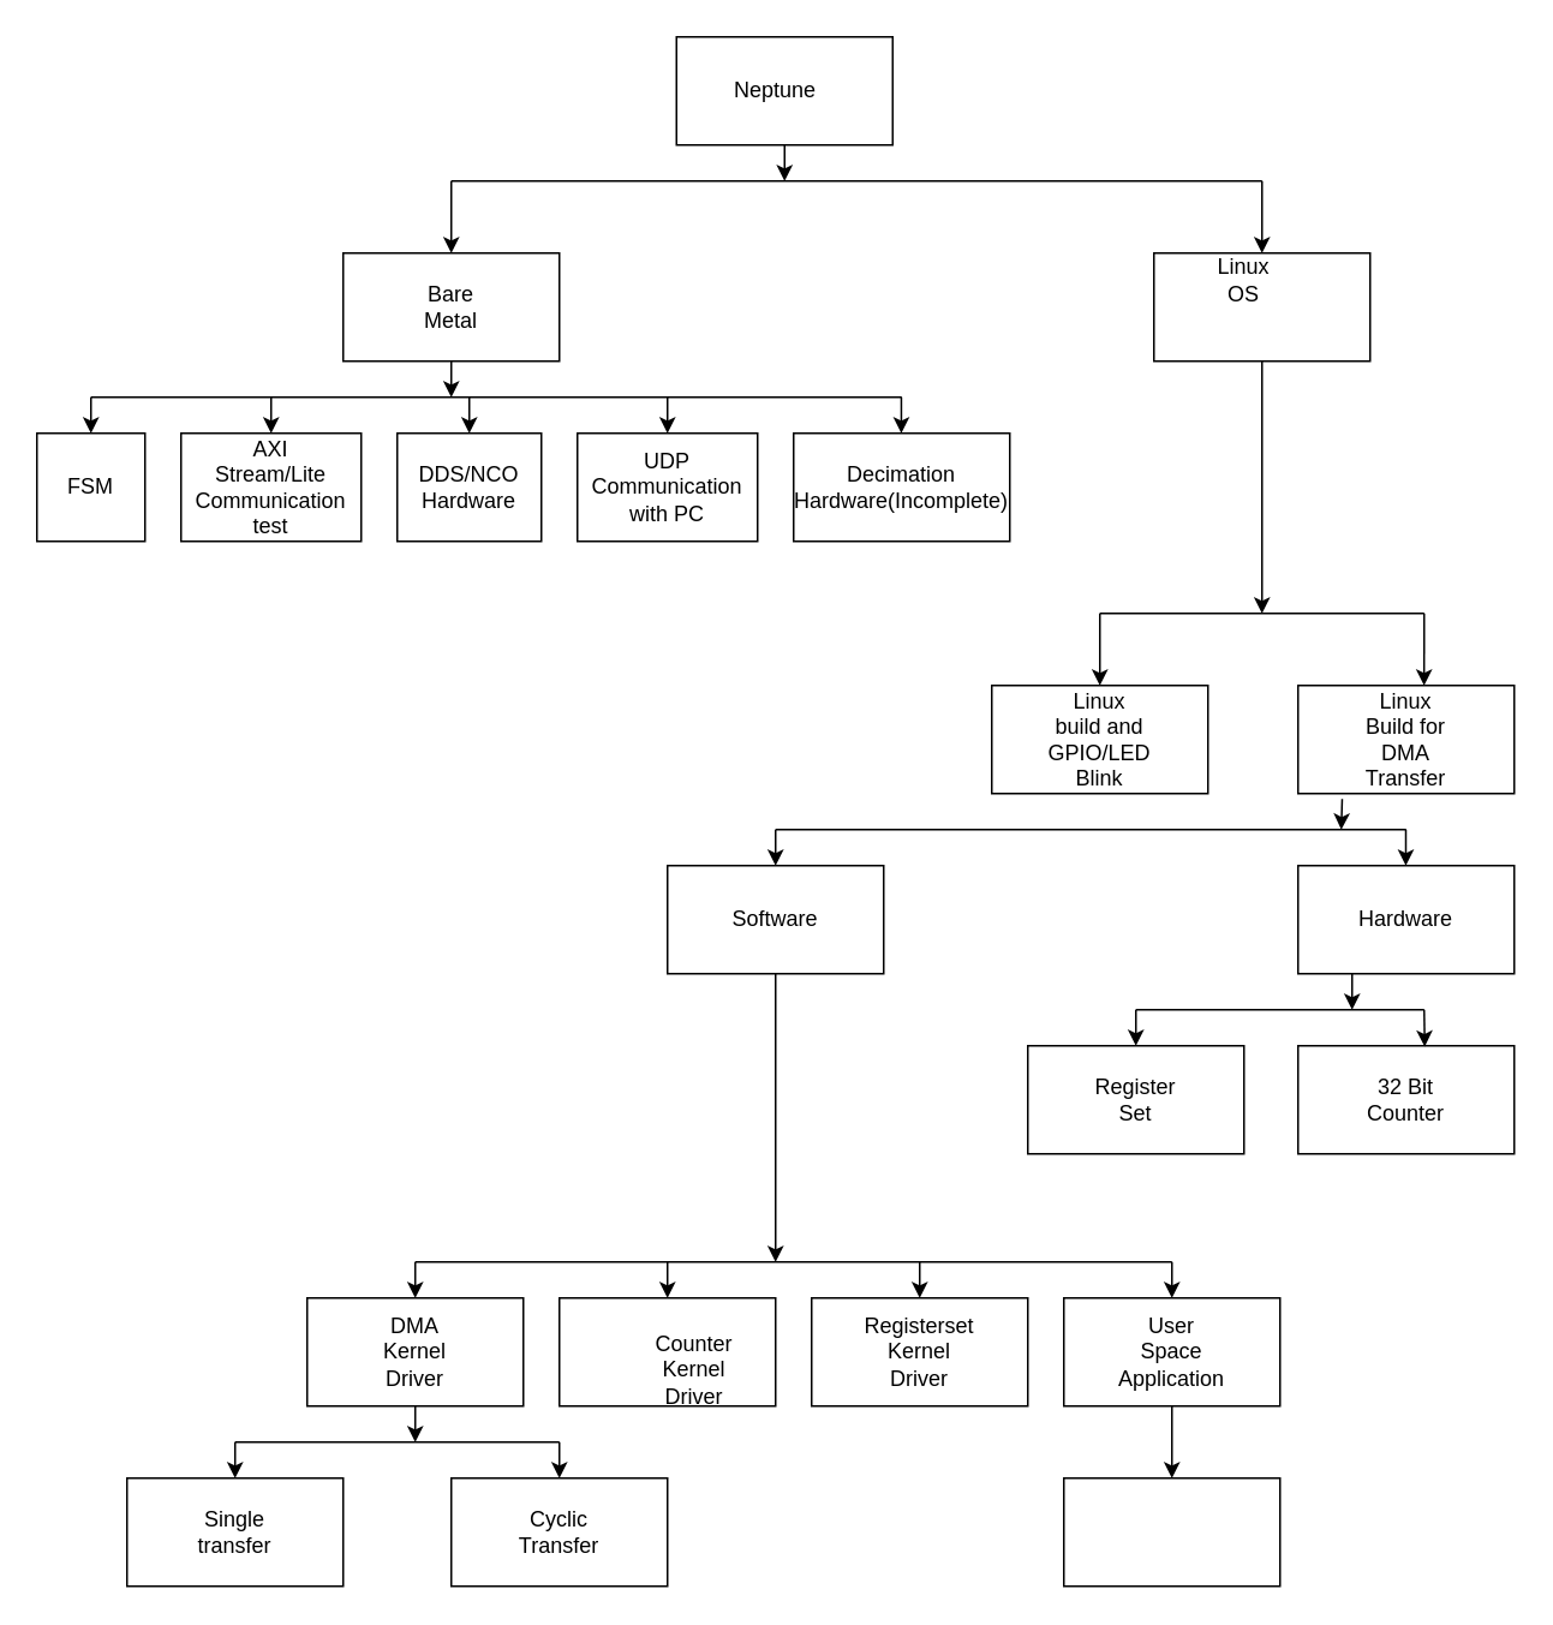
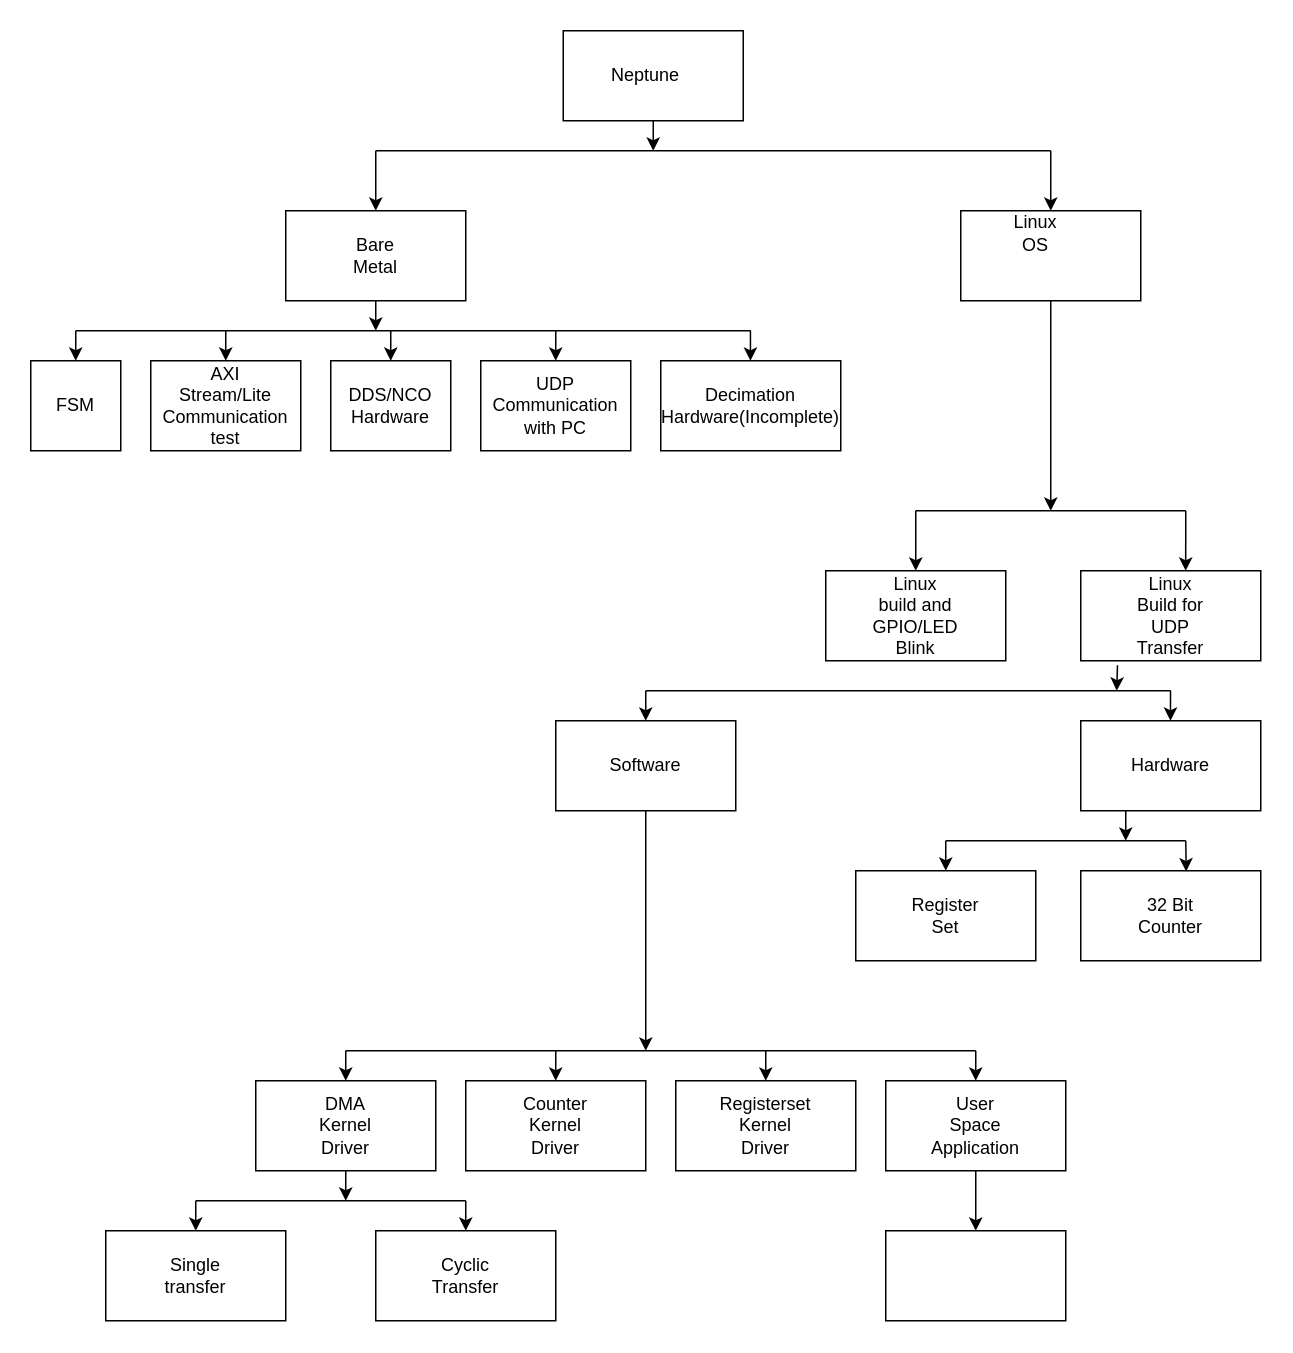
- <mxCell id="22" value="Linux Build for DMA Transfer" style="text;html=1;strokeColor=none;fillColor=none;align=center;verticalAlign=middle;whiteSpace=wrap;rounded=0;" vertex="1" parent="1"><mxGeometry x="760" y="400" width="40" height="20" as="geometry" /></mxCell>
+ <mxCell id="22" value="Linux Build for UDP Transfer" style="text;html=1;strokeColor=none;fillColor=none;align=center;verticalAlign=middle;whiteSpace=wrap;rounded=0;" vertex="1" parent="1"><mxGeometry x="760" y="400" width="40" height="20" as="geometry" /></mxCell>
- <mxCell id="31" value="Counter Kernel Driver" style="text;html=1;strokeColor=none;fillColor=none;align=center;verticalAlign=middle;whiteSpace=wrap;rounded=0;" vertex="1" parent="1"><mxGeometry x="365" y="750" width="40" height="20" as="geometry" /></mxCell>
+ <mxCell id="31" value="Counter Kernel Driver" style="text;html=1;strokeColor=none;fillColor=none;align=center;verticalAlign=middle;whiteSpace=wrap;rounded=0;" vertex="1" parent="1"><mxGeometry x="350" y="740" width="40" height="20" as="geometry" /></mxCell>
